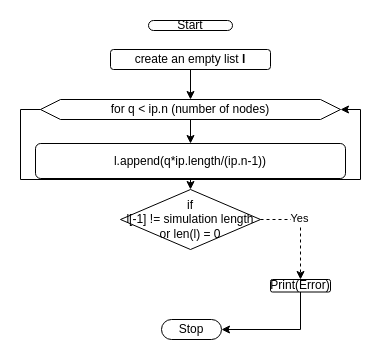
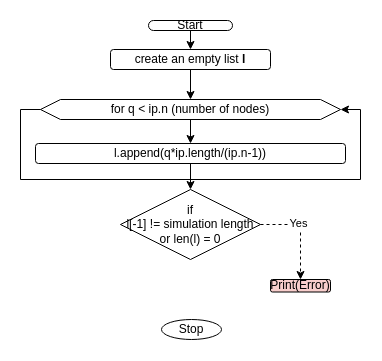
+ <mxCell id="2" style="edgeStyle=orthogonalEdgeStyle;rounded=0;orthogonalLoop=1;jettySize=auto;html=1;exitX=0.5;exitY=1;exitDx=0;exitDy=0;entryX=0.5;entryY=0;entryDx=0;entryDy=0;" edge="1" parent="1" source="3" target="6"><mxGeometry relative="1" as="geometry" /></mxCell>
- <mxCell id="10" value="l.append(q*ip.length/(ip.n-1))" style="rounded=1;whiteSpace=wrap;html=1;" vertex="1" parent="1"><mxGeometry x="35" y="143" width="310" height="35" as="geometry" /></mxCell>
+ <mxCell id="10" value="l.append(q*ip.length/(ip.n-1))" style="rounded=1;whiteSpace=wrap;html=1;" vertex="1" parent="1"><mxGeometry x="35" y="143" width="310" height="20" as="geometry" /></mxCell>
- <mxCell id="13" value="if &lt;br&gt;l[-1] != simulation length or len(l) = 0" style="rhombus;whiteSpace=wrap;html=1;" vertex="1" parent="1"><mxGeometry x="120" y="189" width="140" height="60" as="geometry" /></mxCell>
+ <mxCell id="13" value="if &lt;br&gt;l[-1] != simulation length or len(l) = 0" style="rhombus;whiteSpace=wrap;html=1;" vertex="1" parent="1"><mxGeometry x="120" y="189" width="140" height="70" as="geometry" /></mxCell>
- <mxCell id="15" value="Print(Error)" style="rounded=1;whiteSpace=wrap;html=1;" vertex="1" parent="1"><mxGeometry x="270" y="279" width="60" height="12.5" as="geometry" /></mxCell>
+ <mxCell id="15" value="Print(Error)" style="rounded=1;whiteSpace=wrap;html=1;fillColor=#f8cecc;" vertex="1" parent="1"><mxGeometry x="270" y="279" width="60" height="12.5" as="geometry" /></mxCell>
- <mxCell id="4" value="Stop" style="rounded=1;whiteSpace=wrap;html=1;fontSize=12;glass=0;strokeWidth=1;shadow=0;arcSize=50;" parent="1" vertex="1"><mxGeometry x="161" y="319" width="60" height="20" as="geometry" /></mxCell>
+ <mxCell id="4" value="Stop" style="ellipse;whiteSpace=wrap;html=1;fontSize=12;glass=0;strokeWidth=1;shadow=0;arcSize=50;" parent="1" vertex="1"><mxGeometry x="161" y="319" width="60" height="20" as="geometry" /></mxCell>
- <mxCell id="14" style="edgeStyle=orthogonalEdgeStyle;rounded=0;orthogonalLoop=1;jettySize=auto;html=1;exitX=0.5;exitY=1;exitDx=0;exitDy=0;entryX=1;entryY=0.5;entryDx=0;entryDy=0;" edge="1" parent="1" source="15" target="4"><mxGeometry relative="1" as="geometry" /></mxCell>
